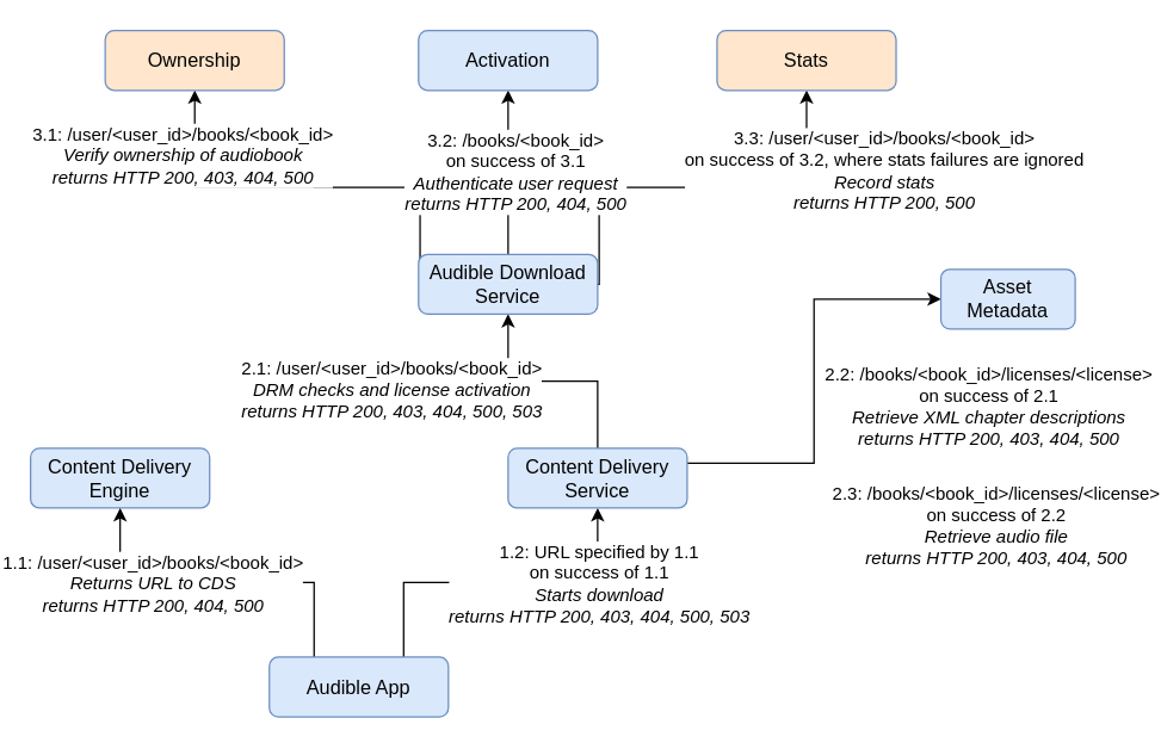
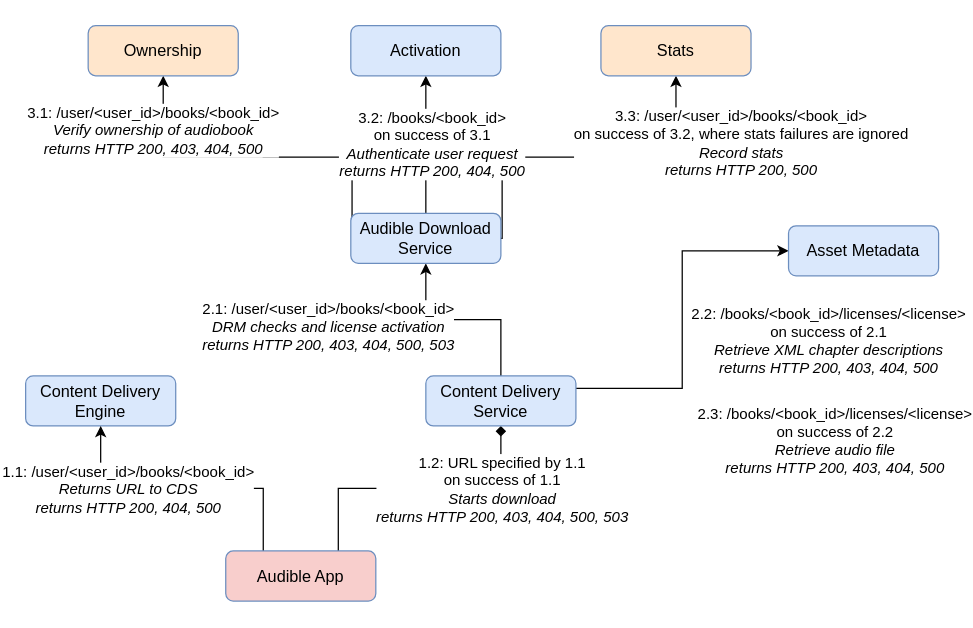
- <mxCell id="13" value="Asset Metadata" style="rounded=1;whiteSpace=wrap;html=1;fontSize=13;glass=0;strokeWidth=1;shadow=0;fillColor=#dae8fc;strokeColor=#6c8ebf;" parent="1" vertex="1"><mxGeometry x="630" y="180" width="90" height="40" as="geometry" /></mxCell>
+ <mxCell id="13" value="Asset Metadata" style="rounded=1;whiteSpace=wrap;html=1;fontSize=13;glass=0;strokeWidth=1;shadow=0;fillColor=#dae8fc;strokeColor=#6c8ebf;" parent="1" vertex="1"><mxGeometry x="630" y="180" width="120" height="40" as="geometry" /></mxCell>
- <mxCell id="2" value="" style="edgeStyle=orthogonalEdgeStyle;rounded=0;orthogonalLoop=1;jettySize=auto;html=1;exitX=0.75;exitY=0;exitDx=0;exitDy=0;entryX=0.5;entryY=1;entryDx=0;entryDy=0;labelBackgroundColor=none;fontSize=12;" parent="1" source="12" target="9" edge="1"><mxGeometry x="-0.031" y="15" relative="1" as="geometry"><mxPoint as="offset" /></mxGeometry></mxCell>
+ <mxCell id="2" value="" style="edgeStyle=orthogonalEdgeStyle;rounded=0;orthogonalLoop=1;jettySize=auto;html=1;exitX=0.75;exitY=0;exitDx=0;exitDy=0;entryX=0.5;entryY=1;entryDx=0;entryDy=0;labelBackgroundColor=none;fontSize=12;endArrow=diamond;" parent="1" source="12" target="9" edge="1"><mxGeometry x="-0.031" y="15" relative="1" as="geometry"><mxPoint as="offset" /></mxGeometry></mxCell>
- <mxCell id="12" value="Audible App" style="rounded=1;whiteSpace=wrap;html=1;fontSize=13;glass=0;strokeWidth=1;shadow=0;fillColor=#dae8fc;strokeColor=#6c8ebf;" parent="1" vertex="1"><mxGeometry x="180" y="440" width="120" height="40" as="geometry" /></mxCell>
+ <mxCell id="12" value="Audible App" style="rounded=1;whiteSpace=wrap;html=1;fontSize=13;glass=0;strokeWidth=1;shadow=0;fillColor=#f8cecc;strokeColor=#6c8ebf;" parent="1" vertex="1"><mxGeometry x="180" y="440" width="120" height="40" as="geometry" /></mxCell>
